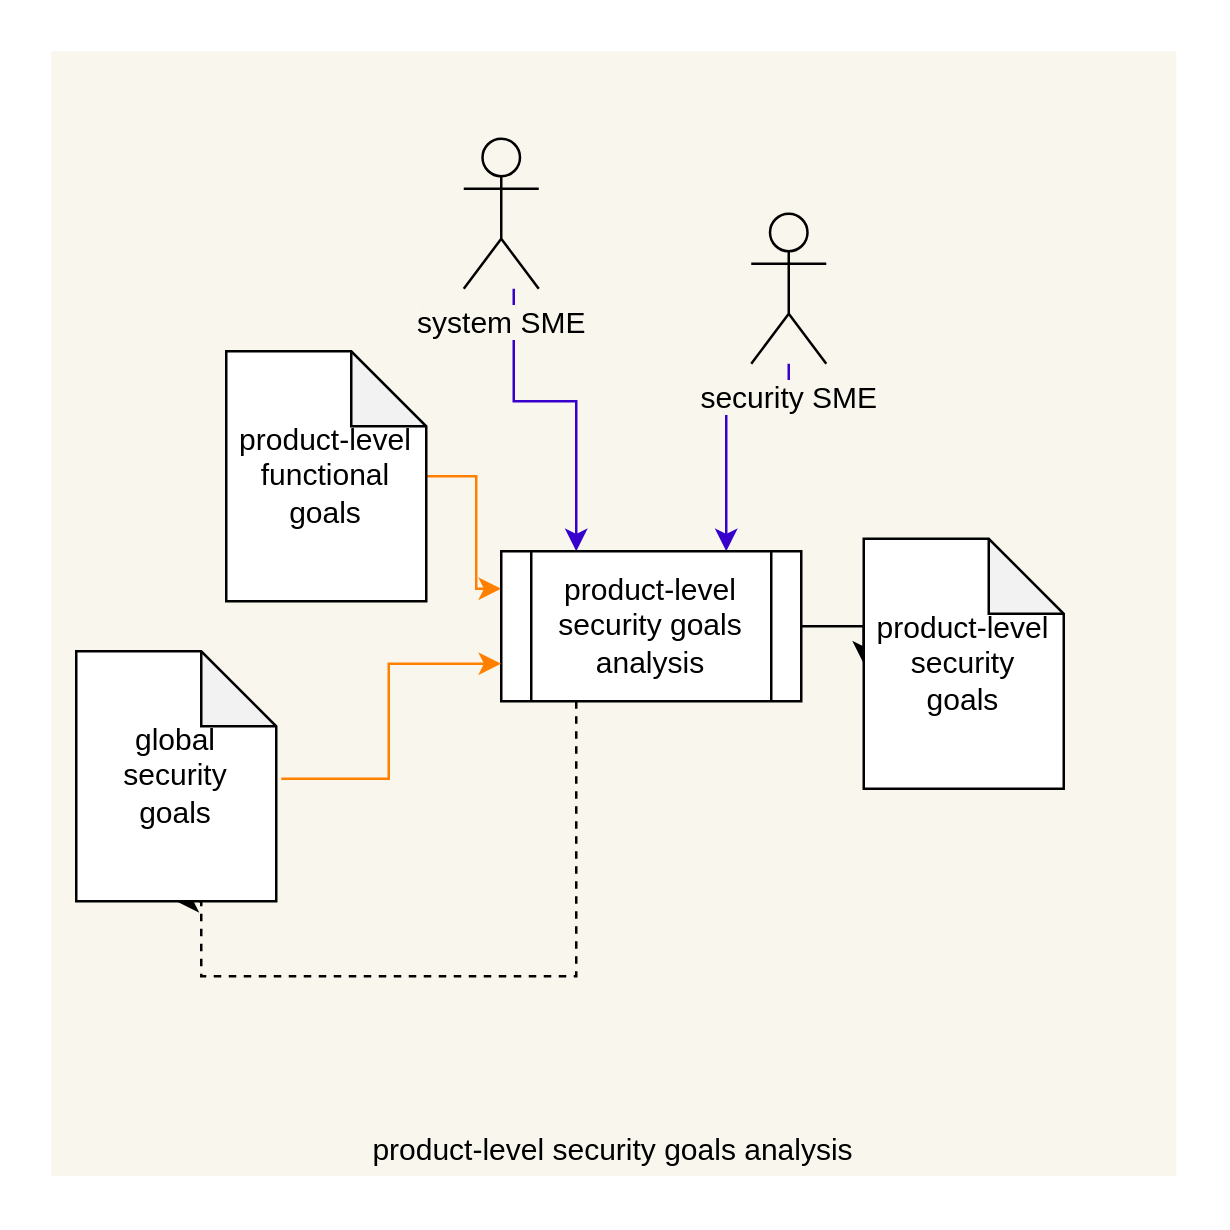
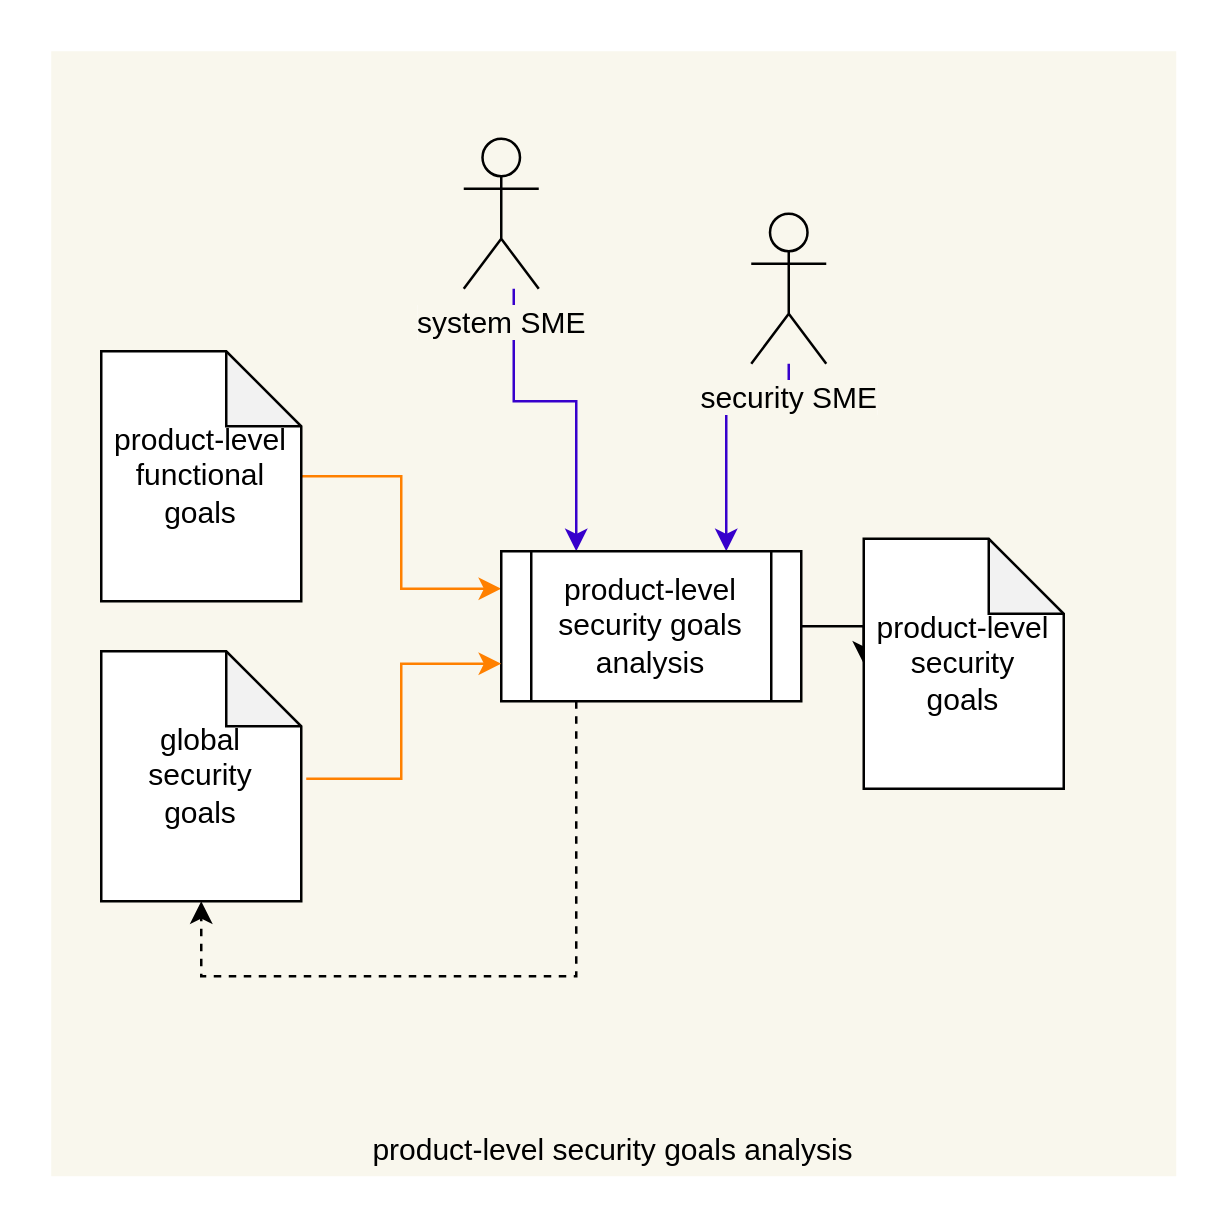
- <mxCell id="9" value="product-level functional&lt;br&gt;goals" style="shape=note;whiteSpace=wrap;html=1;backgroundOutline=1;darkOpacity=0.05;" parent="1" vertex="1"><mxGeometry x="90" y="140" width="80" height="100" as="geometry" /></mxCell>
+ <mxCell id="9" value="product-level functional&lt;br&gt;goals" style="shape=note;whiteSpace=wrap;html=1;backgroundOutline=1;darkOpacity=0.05;" parent="1" vertex="1"><mxGeometry x="40" y="140" width="80" height="100" as="geometry" /></mxCell>
- <mxCell id="13" value="global&lt;br&gt;security&lt;br&gt;goals" style="shape=note;whiteSpace=wrap;html=1;backgroundOutline=1;darkOpacity=0.05;" parent="1" vertex="1"><mxGeometry x="30" y="260" width="80" height="100" as="geometry" /></mxCell>
+ <mxCell id="13" value="global&lt;br&gt;security&lt;br&gt;goals" style="shape=note;whiteSpace=wrap;html=1;backgroundOutline=1;darkOpacity=0.05;" parent="1" vertex="1"><mxGeometry x="40" y="260" width="80" height="100" as="geometry" /></mxCell>
